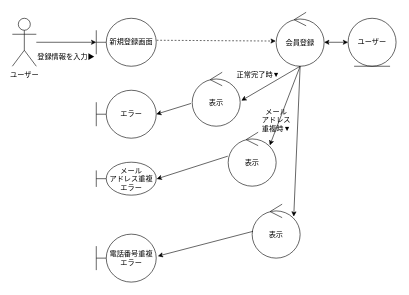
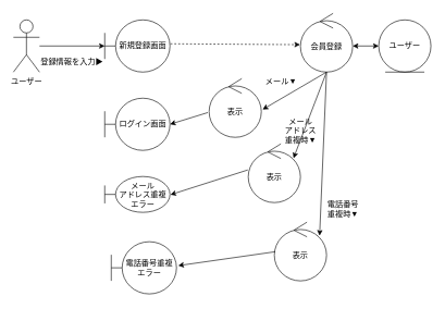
- <mxCell id="24" value="正常完了時▼" style="text;html=1;align=center;verticalAlign=middle;resizable=0;points=[];autosize=1;strokeColor=none;fillColor=none;" parent="1" vertex="1"><mxGeometry x="380" y="110" width="100" height="30" as="geometry" /></mxCell>
+ <mxCell id="24" value="メール▼" style="text;html=1;align=center;verticalAlign=middle;resizable=0;points=[];autosize=1;strokeColor=none;fillColor=none;" parent="1" vertex="1"><mxGeometry x="380" y="110" width="100" height="30" as="geometry" /></mxCell>
- <mxCell id="7" value="エラー" style="shape=umlBoundary;whiteSpace=wrap;html=1;" parent="1" vertex="1"><mxGeometry x="160" y="150" width="100" height="80" as="geometry" /></mxCell>
+ <mxCell id="7" value="ログイン画面" style="shape=umlBoundary;whiteSpace=wrap;html=1;" parent="1" vertex="1"><mxGeometry x="160" y="150" width="100" height="80" as="geometry" /></mxCell>
+ <mxCell id="23" value="電話番号&lt;br&gt;重複時▼" style="text;html=1;align=center;verticalAlign=middle;resizable=0;points=[];autosize=1;strokeColor=none;fillColor=none;" parent="1" vertex="1"><mxGeometry x="490" y="300" width="70" height="40" as="geometry" /></mxCell>
- <mxCell id="19" value="電話番号重複エラー" style="shape=umlBoundary;whiteSpace=wrap;html=1;" parent="1" vertex="1"><mxGeometry x="160" y="390" width="100" height="80" as="geometry" /></mxCell>
+ <mxCell id="19" value="電話番号重複エラー" style="shape=umlBoundary;whiteSpace=wrap;html=1;" parent="1" vertex="1"><mxGeometry x="170" y="370" width="100" height="80" as="geometry" /></mxCell>
